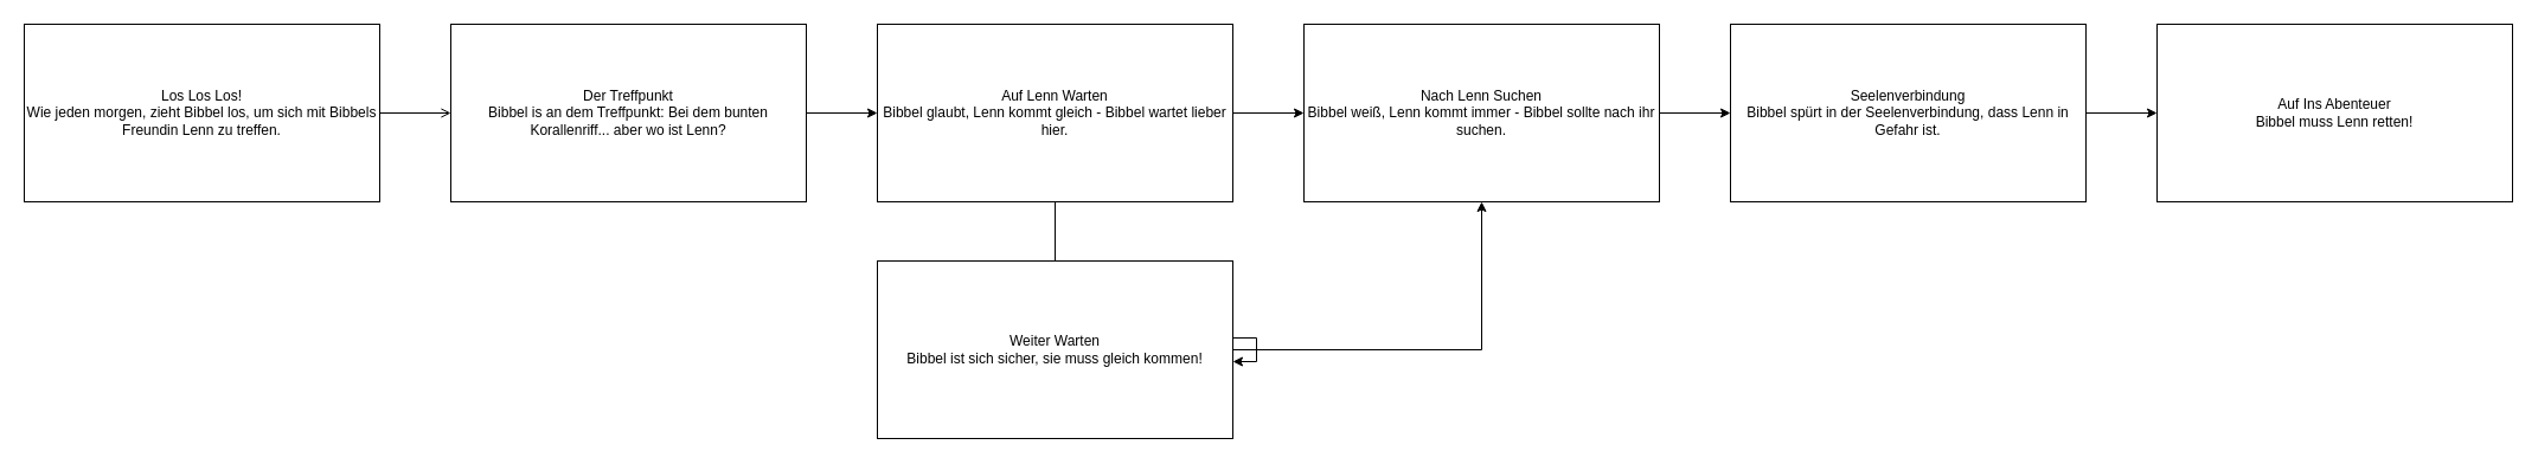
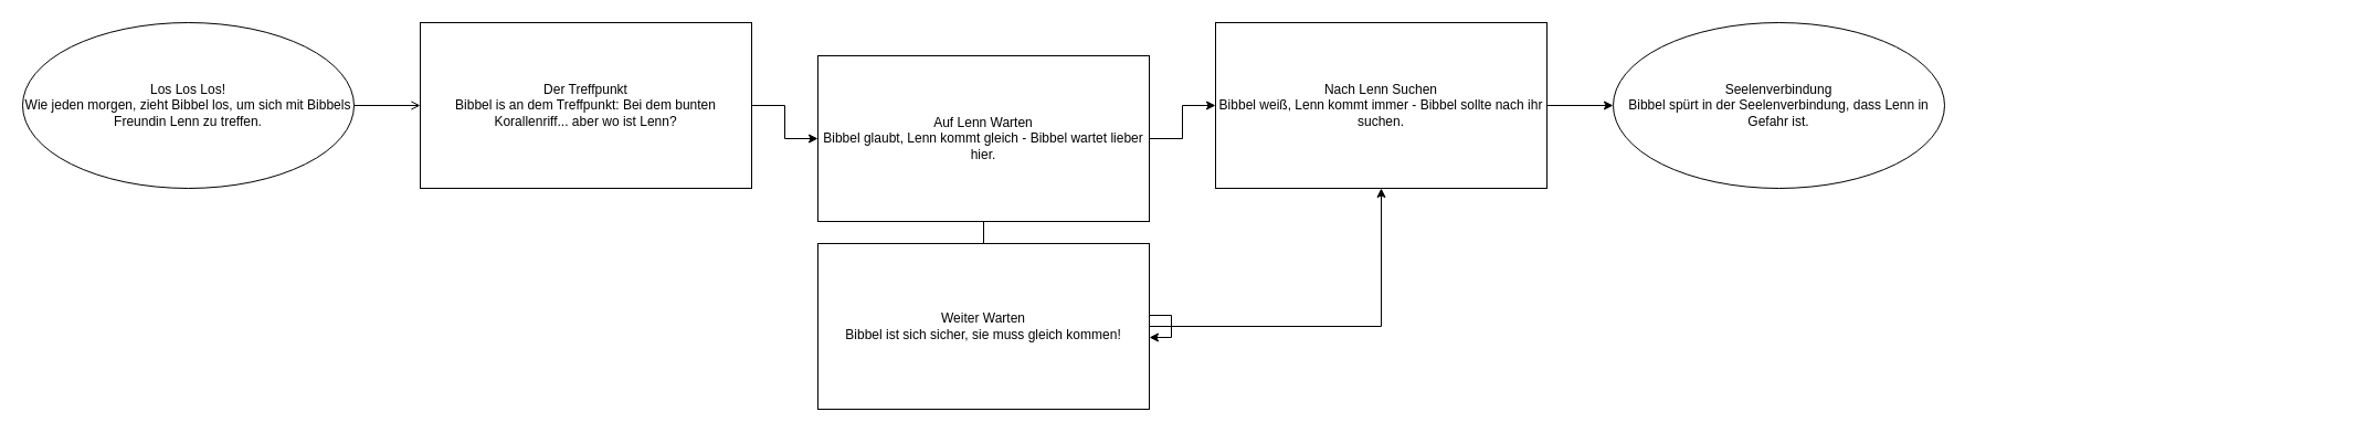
- <mxCell id="3" value="Los Los Los!&lt;div&gt;Wie jeden morgen, zieht Bibbel los, um sich mit Bibbels Freundin Lenn zu treffen.&lt;/div&gt;" style="rounded=0;whiteSpace=wrap;html=1;" vertex="1" parent="1"><mxGeometry x="20" y="20" width="300" height="150" as="geometry" /></mxCell>
+ <mxCell id="3" value="Los Los Los!&lt;div&gt;Wie jeden morgen, zieht Bibbel los, um sich mit Bibbels Freundin Lenn zu treffen.&lt;/div&gt;" style="ellipse;whiteSpace=wrap;html=1;" vertex="1" parent="1"><mxGeometry x="20" y="20" width="300" height="150" as="geometry" /></mxCell>
- <mxCell id="8" value="Auf Lenn Warten&lt;div&gt;Bibbel glaubt, Lenn kommt gleich - Bibbel wartet lieber hier.&lt;/div&gt;" style="rounded=0;whiteSpace=wrap;html=1;" vertex="1" parent="1"><mxGeometry x="740" y="20" width="300" height="150" as="geometry" /></mxCell>
+ <mxCell id="8" value="Auf Lenn Warten&lt;div&gt;Bibbel glaubt, Lenn kommt gleich - Bibbel wartet lieber hier.&lt;/div&gt;" style="rounded=0;whiteSpace=wrap;html=1;" vertex="1" parent="1"><mxGeometry x="740" y="50" width="300" height="150" as="geometry" /></mxCell>
- <mxCell id="14" value="Seelenverbindung&lt;br&gt;Bibbel spürt in der Seelenverbindung, dass Lenn in Gefahr ist." style="rounded=0;whiteSpace=wrap;html=1;" vertex="1" parent="1"><mxGeometry x="1460" y="20" width="300" height="150" as="geometry" /></mxCell>
+ <mxCell id="14" value="Seelenverbindung&lt;br&gt;Bibbel spürt in der Seelenverbindung, dass Lenn in Gefahr ist." style="ellipse;whiteSpace=wrap;html=1;" vertex="1" parent="1"><mxGeometry x="1460" y="20" width="300" height="150" as="geometry" /></mxCell>
- <mxCell id="13" style="edgeStyle=orthogonalEdgeStyle;rounded=0;orthogonalLoop=1;jettySize=auto;html=1;" edge="1" parent="1" source="14" target="15"><mxGeometry relative="1" as="geometry" /></mxCell>
- <mxCell id="15" value="Auf Ins Abenteuer&lt;div&gt;Bibbel muss Lenn retten!&lt;/div&gt;" style="rounded=0;whiteSpace=wrap;html=1;" vertex="1" parent="1"><mxGeometry x="1820" y="20" width="300" height="150" as="geometry" /></mxCell>
